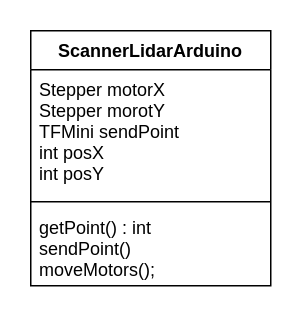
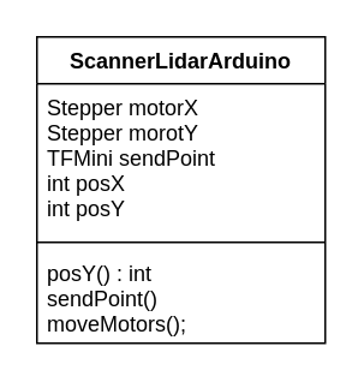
- <mxCell id="5" value="getPoint() : int&#10;sendPoint()&#10;moveMotors();" style="text;strokeColor=none;fillColor=none;align=left;verticalAlign=top;spacingLeft=4;spacingRight=4;overflow=hidden;rotatable=0;points=[[0,0.5],[1,0.5]];portConstraint=eastwest;" parent="2" vertex="1"><mxGeometry y="118" width="160" height="52" as="geometry" /></mxCell>
+ <mxCell id="5" value="posY() : int&#10;sendPoint()&#10;moveMotors();" style="text;strokeColor=none;fillColor=none;align=left;verticalAlign=top;spacingLeft=4;spacingRight=4;overflow=hidden;rotatable=0;points=[[0,0.5],[1,0.5]];portConstraint=eastwest;" parent="2" vertex="1"><mxGeometry y="118" width="160" height="52" as="geometry" /></mxCell>
